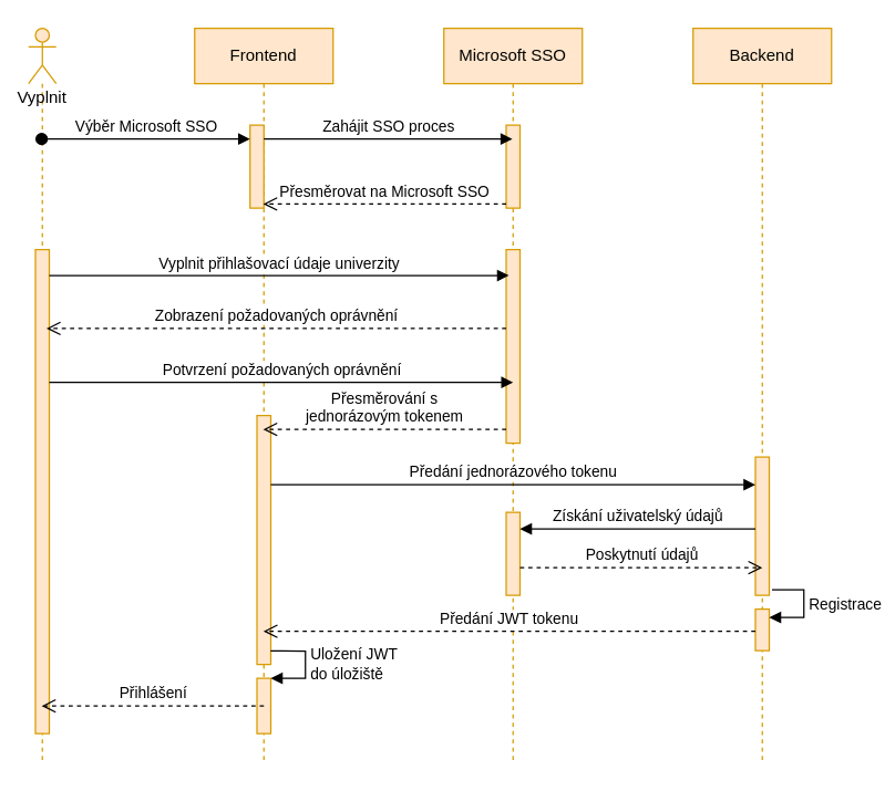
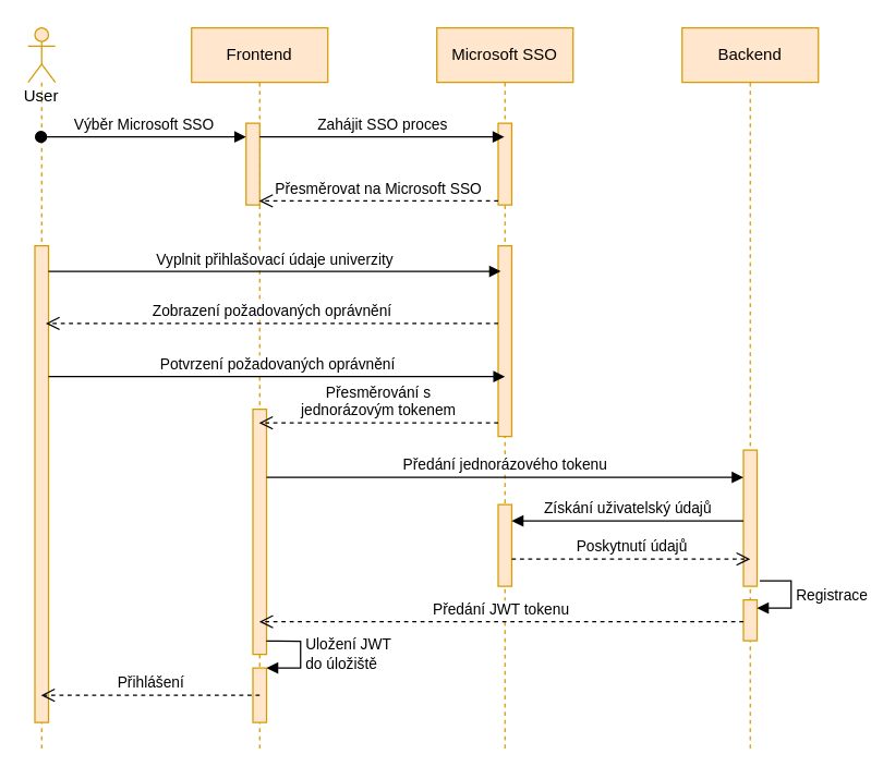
- <mxCell id="2" value="Vyplnit&lt;br&gt;" style="shape=umlLifeline;participant=umlActor;perimeter=lifelinePerimeter;whiteSpace=wrap;html=1;container=1;collapsible=0;recursiveResize=0;verticalAlign=top;spacingTop=36;outlineConnect=0;fillColor=#ffe6cc;strokeColor=#d79b00;" vertex="1" parent="1"><mxGeometry x="20" y="20" width="20" height="530" as="geometry" /></mxCell>
+ <mxCell id="2" value="User&lt;br&gt;" style="shape=umlLifeline;participant=umlActor;perimeter=lifelinePerimeter;whiteSpace=wrap;html=1;container=1;collapsible=0;recursiveResize=0;verticalAlign=top;spacingTop=36;outlineConnect=0;fillColor=#ffe6cc;strokeColor=#d79b00;" vertex="1" parent="1"><mxGeometry x="20" y="20" width="20" height="530" as="geometry" /></mxCell>
